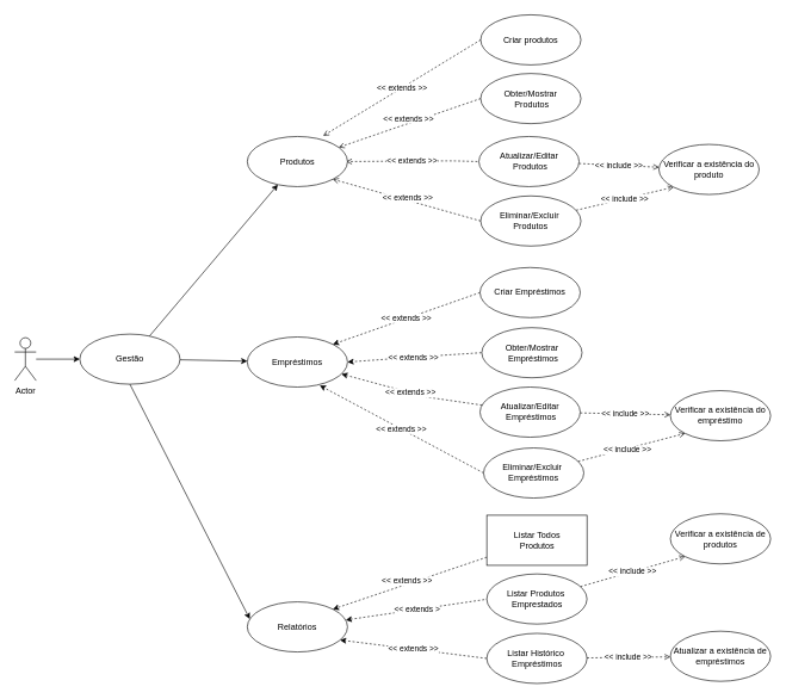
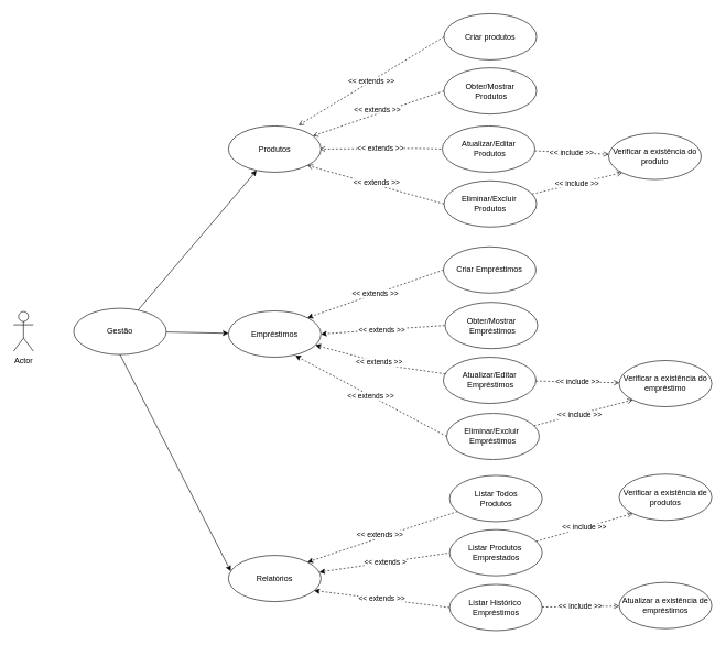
- <mxCell id="3" style="edgeStyle=none;html=1;entryX=0;entryY=0.5;entryDx=0;entryDy=0;" parent="1" source="4" target="11" edge="1"><mxGeometry relative="1" as="geometry" /></mxCell>
- <mxCell id="34" value="Listar Todos&lt;br&gt;Produtos" style="whiteSpace=wrap;html=1;rounded=0;" parent="1" vertex="1"><mxGeometry x="679.5" y="719" width="140" height="70" as="geometry" /></mxCell>
+ <mxCell id="34" value="Listar Todos&lt;br&gt;Produtos" style="ellipse;whiteSpace=wrap;html=1;" parent="1" vertex="1"><mxGeometry x="679.5" y="719" width="140" height="70" as="geometry" /></mxCell>
